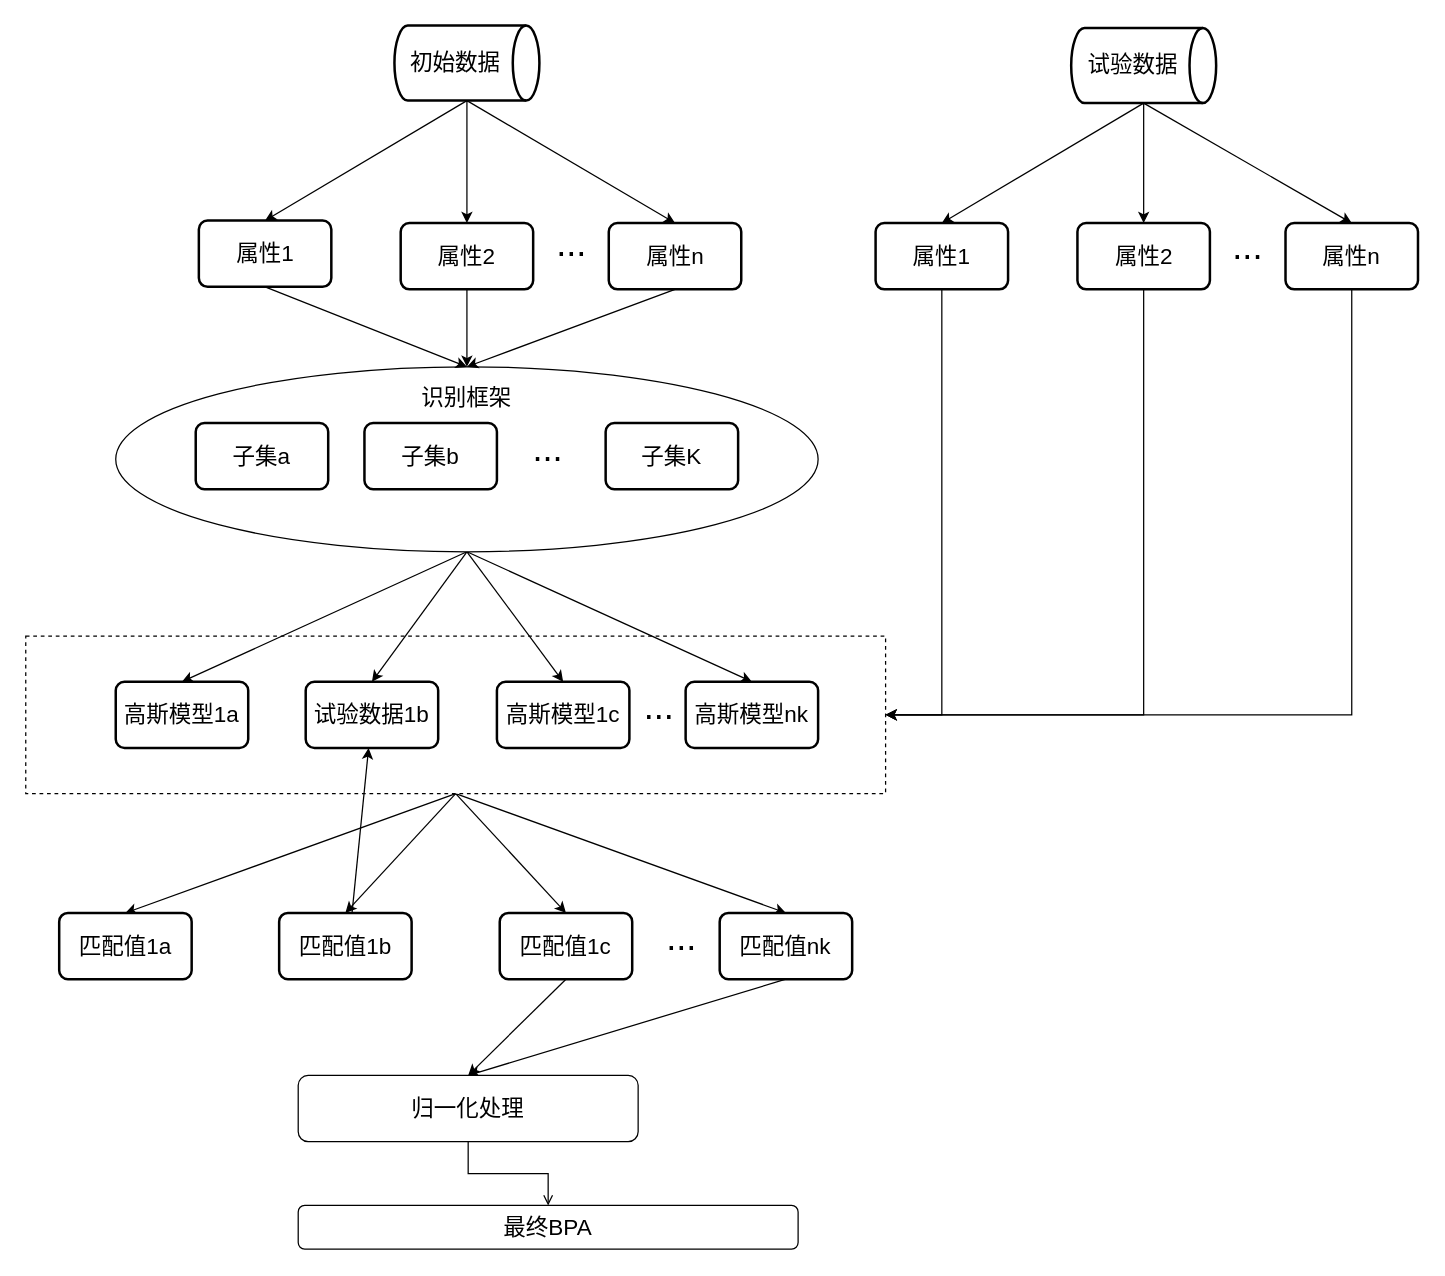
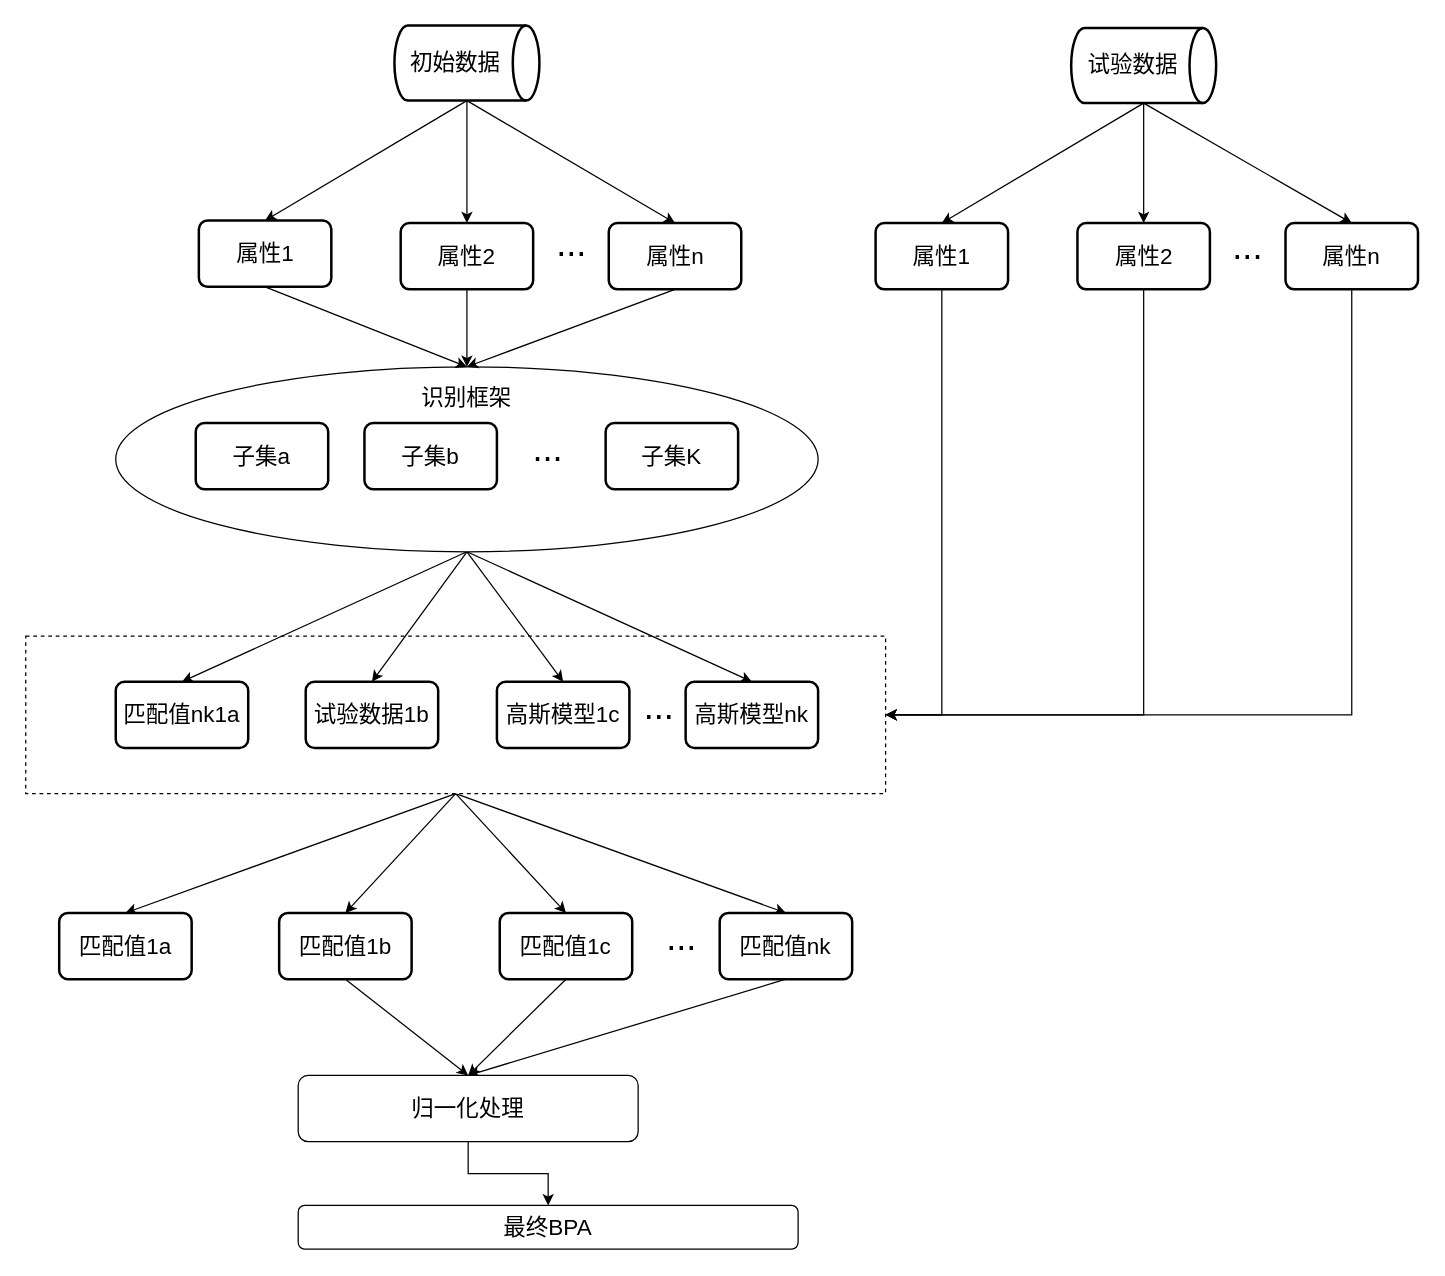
- <mxCell id="29" value="&lt;span style=&quot;font-size: 18px;&quot;&gt;高斯模型1a&lt;/span&gt;" style="rounded=1;whiteSpace=wrap;html=1;absoluteArcSize=1;arcSize=14;strokeWidth=2;" vertex="1" parent="1"><mxGeometry x="92" y="545" width="106" height="53" as="geometry" /></mxCell>
+ <mxCell id="29" value="&lt;span style=&quot;font-size: 18px;&quot;&gt;匹配值nk1a&lt;/span&gt;" style="rounded=1;whiteSpace=wrap;html=1;absoluteArcSize=1;arcSize=14;strokeWidth=2;" vertex="1" parent="1"><mxGeometry x="92" y="545" width="106" height="53" as="geometry" /></mxCell>
- <mxCell id="47" style="rounded=0;orthogonalLoop=1;jettySize=auto;html=1;exitX=0.5;exitY=1;exitDx=0;exitDy=0;" edge="1" parent="1" source="48" target="30"><mxGeometry relative="1" as="geometry" /></mxCell>
+ <mxCell id="47" style="rounded=0;orthogonalLoop=1;jettySize=auto;html=1;exitX=0.5;exitY=1;exitDx=0;exitDy=0;entryX=0.5;entryY=0;entryDx=0;entryDy=0;" edge="1" parent="1" source="48" target="55"><mxGeometry relative="1" as="geometry" /></mxCell>
- <mxCell id="54" style="edgeStyle=orthogonalEdgeStyle;rounded=0;orthogonalLoop=1;jettySize=auto;html=1;exitX=0.5;exitY=1;exitDx=0;exitDy=0;endArrow=open;" edge="1" parent="1" source="55" target="56"><mxGeometry relative="1" as="geometry" /></mxCell>
+ <mxCell id="54" style="edgeStyle=orthogonalEdgeStyle;rounded=0;orthogonalLoop=1;jettySize=auto;html=1;exitX=0.5;exitY=1;exitDx=0;exitDy=0;" edge="1" parent="1" source="55" target="56"><mxGeometry relative="1" as="geometry" /></mxCell>
